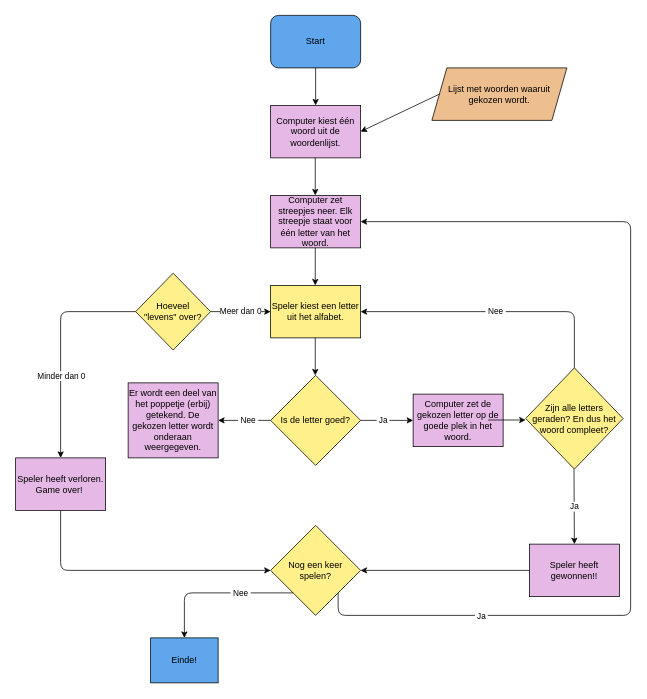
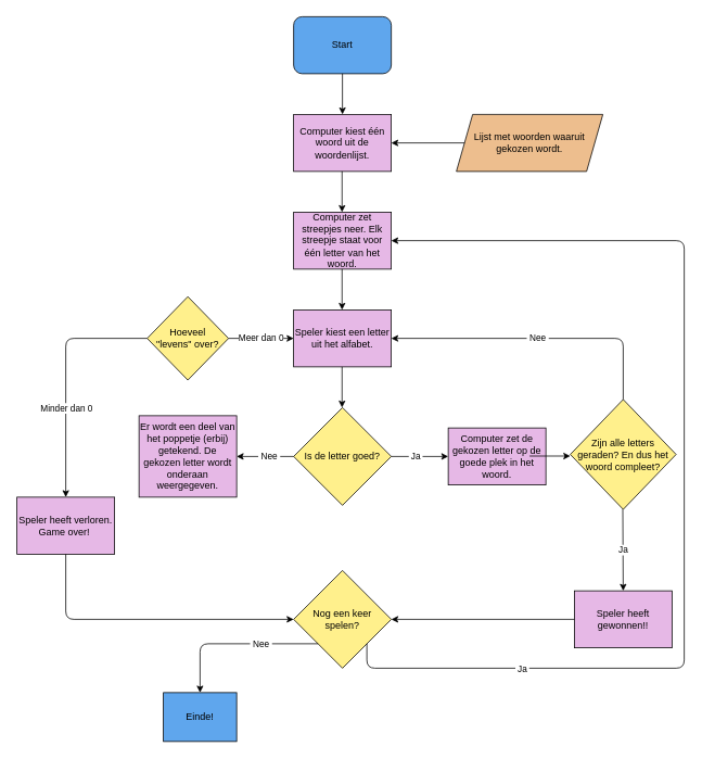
- <mxCell id="5" value="Lijst met woorden waaruit gekozen wordt." style="shape=parallelogram;perimeter=parallelogramPerimeter;whiteSpace=wrap;html=1;fixedSize=1;fillColor=#EDBE8E;" vertex="1" parent="1"><mxGeometry x="575" y="90" width="180" height="70" as="geometry" /></mxCell>
+ <mxCell id="5" value="Lijst met woorden waaruit gekozen wordt." style="shape=parallelogram;perimeter=parallelogramPerimeter;whiteSpace=wrap;html=1;fixedSize=1;fillColor=#EDBE8E;" vertex="1" parent="1"><mxGeometry x="560" y="140" width="180" height="70" as="geometry" /></mxCell>
- <mxCell id="9" value="Speler kiest een letter uit het alfabet." style="rounded=0;whiteSpace=wrap;html=1;fillColor=#fff08c;" vertex="1" parent="1"><mxGeometry x="360" y="380" width="120" height="70" as="geometry" /></mxCell>
+ <mxCell id="9" value="Speler kiest een letter uit het alfabet." style="rounded=0;whiteSpace=wrap;html=1;fillColor=#E6B8E6;" vertex="1" parent="1"><mxGeometry x="360" y="380" width="120" height="70" as="geometry" /></mxCell>
